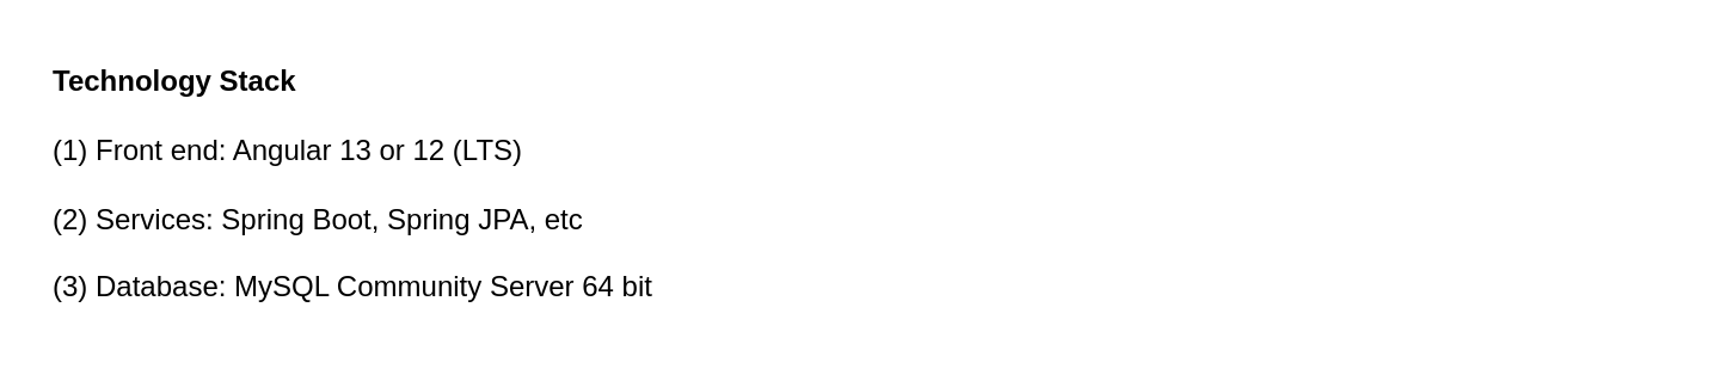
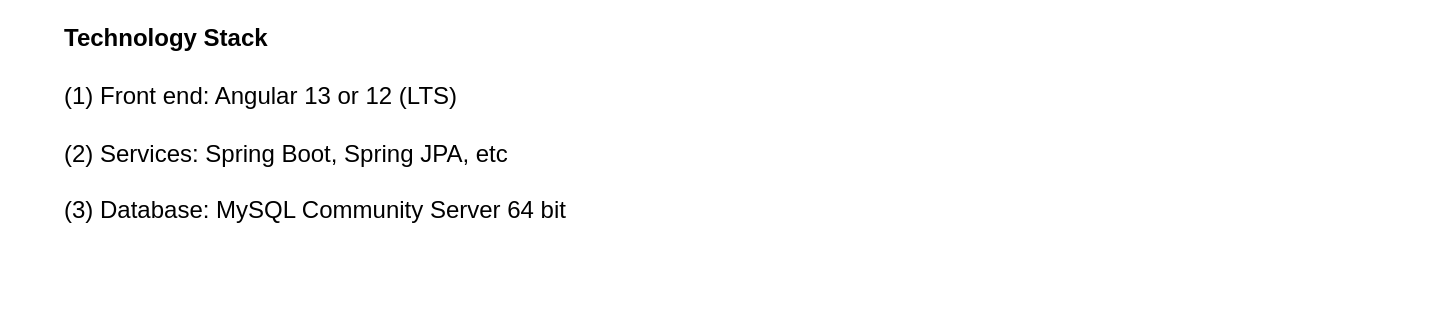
- <mxCell id="2" value="&lt;b&gt;Technology Stack&lt;br&gt;&lt;/b&gt;&lt;br&gt;(1) Front end: Angular 13 or 12 (LTS)&lt;br&gt;&lt;br&gt;(2) Services: Spring Boot, Spring JPA, etc&lt;br&gt;&lt;br&gt;(3) Database: MySQL Community Server 64 bit" style="text;html=1;strokeColor=none;fillColor=none;align=left;verticalAlign=top;whiteSpace=wrap;rounded=0;" parent="1" vertex="1"><mxGeometry x="20" y="20" width="680" height="120" as="geometry" /></mxCell>
+ <mxCell id="2" value="&lt;b&gt;Technology Stack&lt;br&gt;&lt;/b&gt;&lt;br&gt;(1) Front end: Angular 13 or 12 (LTS)&lt;br&gt;&lt;br&gt;(2) Services: Spring Boot, Spring JPA, etc&lt;br&gt;&lt;br&gt;(3) Database: MySQL Community Server 64 bit" style="text;html=1;strokeColor=none;fillColor=none;align=left;verticalAlign=top;whiteSpace=wrap;rounded=0;" parent="1" vertex="1"><mxGeometry x="30" y="5" width="680" height="120" as="geometry" /></mxCell>
